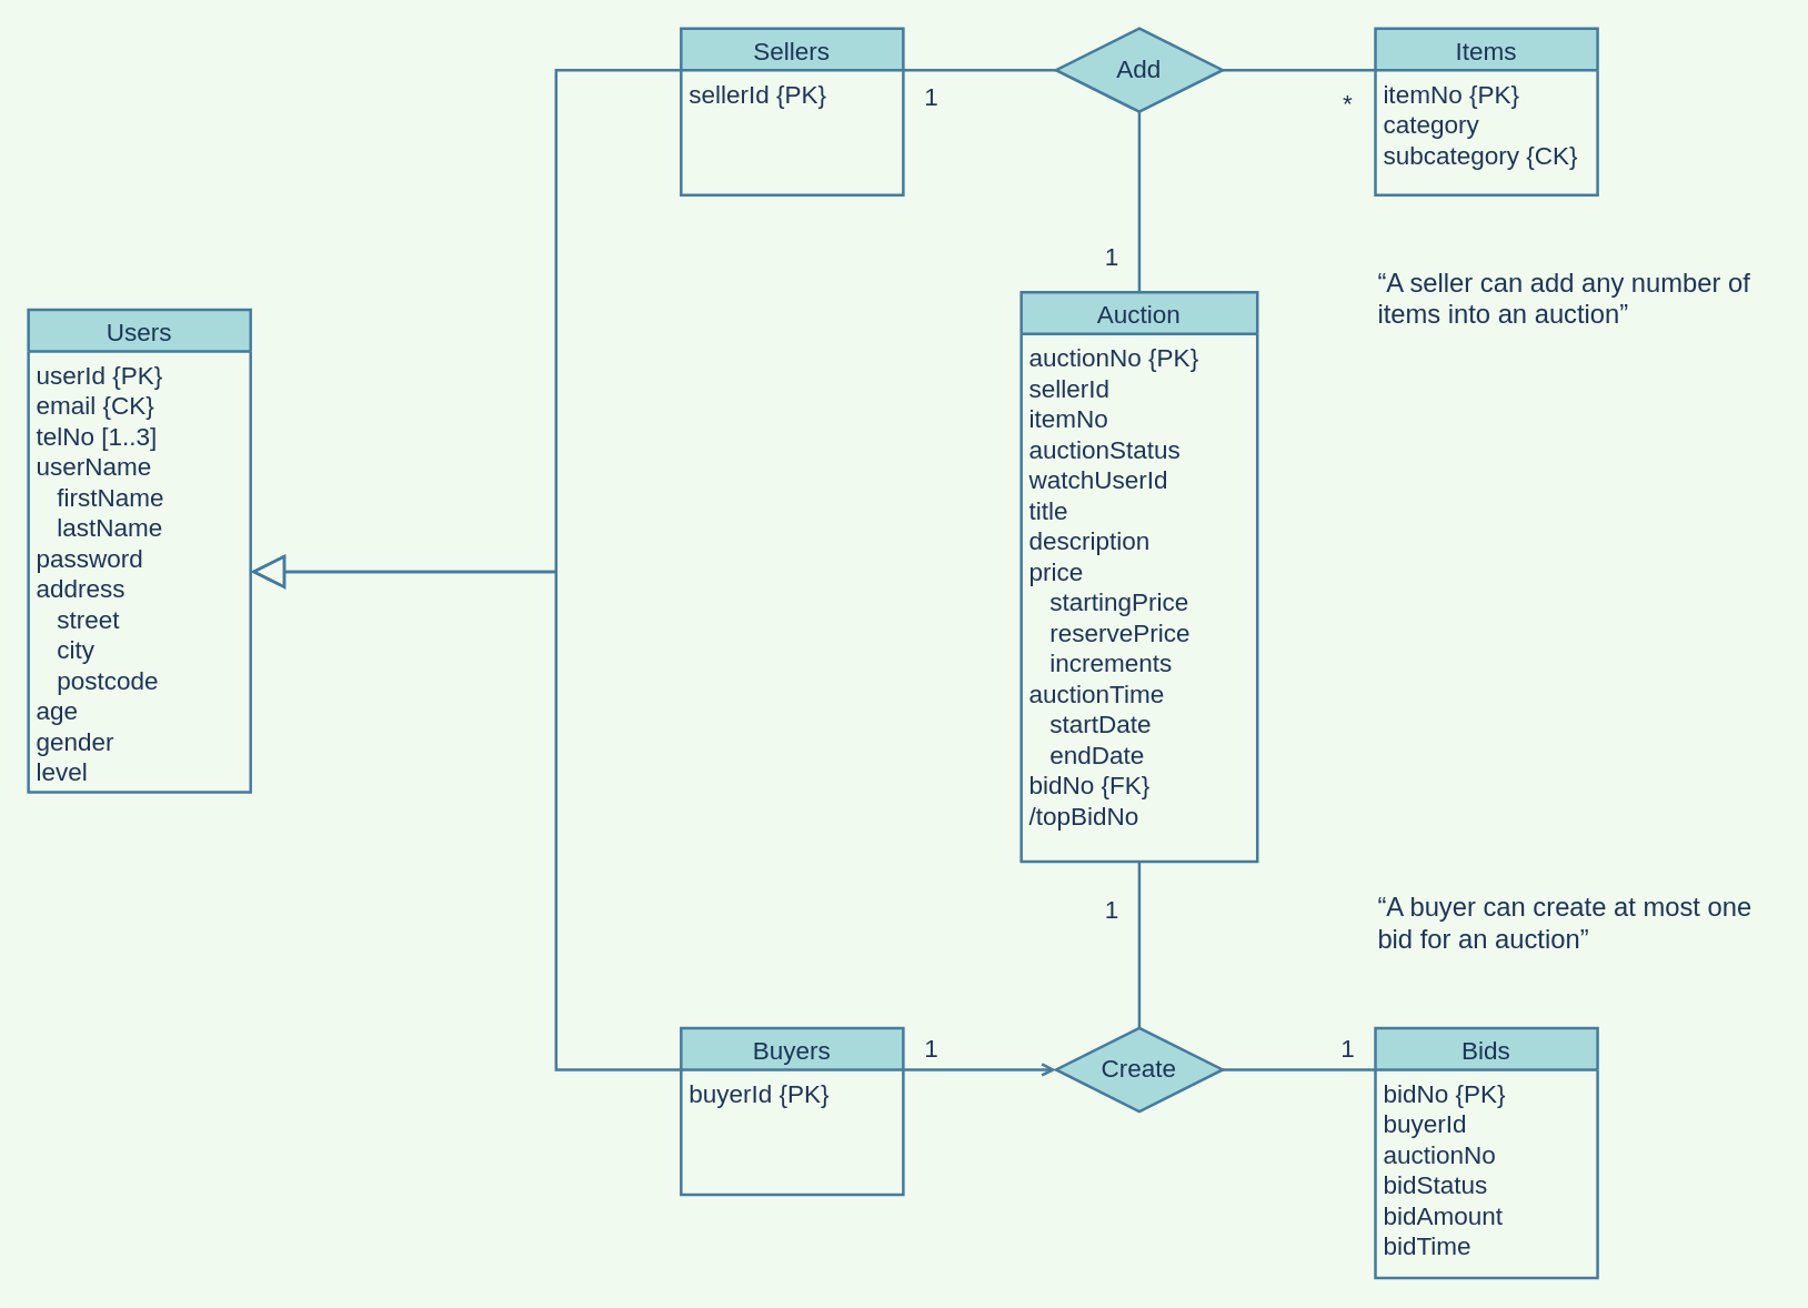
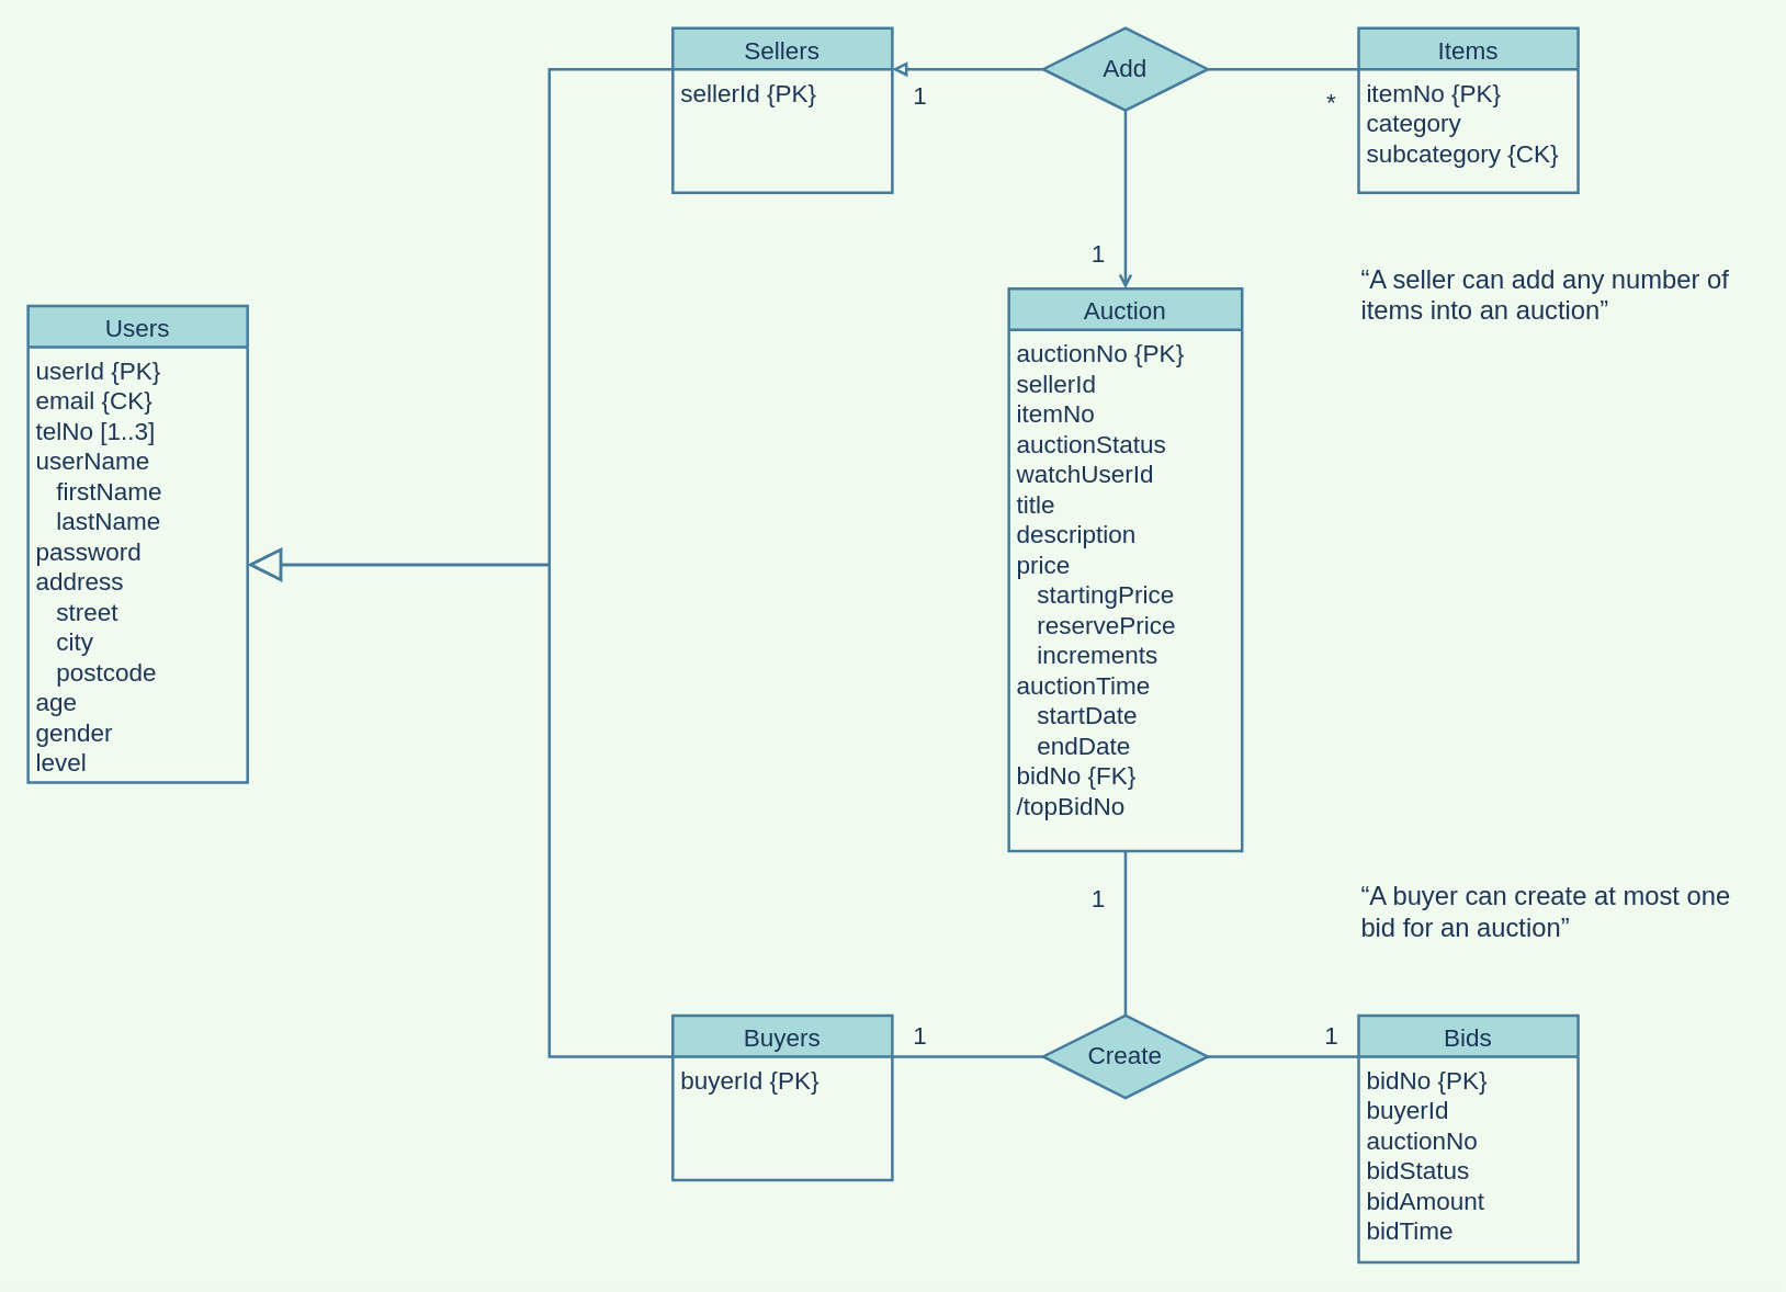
- <mxCell id="5" style="edgeStyle=none;orthogonalLoop=1;jettySize=auto;html=1;exitX=0;exitY=0.5;exitDx=0;exitDy=0;entryX=1;entryY=0;entryDx=0;entryDy=0;startArrow=none;startFill=0;endArrow=none;endFill=0;strokeWidth=2;fontSize=18;labelBackgroundColor=#F1FAEE;strokeColor=#457B9D;fontColor=#1D3557;" parent="1" source="8" target="25" edge="1"><mxGeometry relative="1" as="geometry" /></mxCell>
+ <mxCell id="5" style="edgeStyle=none;orthogonalLoop=1;jettySize=auto;html=1;exitX=0;exitY=0.5;exitDx=0;exitDy=0;entryX=1;entryY=0;entryDx=0;entryDy=0;startArrow=none;startFill=0;endArrow=block;endFill=0;strokeWidth=2;fontSize=18;labelBackgroundColor=#F1FAEE;strokeColor=#457B9D;fontColor=#1D3557;" parent="1" source="8" target="25" edge="1"><mxGeometry relative="1" as="geometry" /></mxCell>
- <mxCell id="7" style="edgeStyle=none;orthogonalLoop=1;jettySize=auto;html=1;exitX=0.5;exitY=1;exitDx=0;exitDy=0;startArrow=none;startFill=0;endArrow=none;endFill=0;strokeWidth=2;fontSize=18;entryX=0.5;entryY=0;entryDx=0;entryDy=0;labelBackgroundColor=#F1FAEE;strokeColor=#457B9D;fontColor=#1D3557;" parent="1" source="8" target="22" edge="1"><mxGeometry relative="1" as="geometry"><mxPoint x="820" y="150" as="targetPoint" /></mxGeometry></mxCell>
+ <mxCell id="7" style="edgeStyle=none;orthogonalLoop=1;jettySize=auto;html=1;exitX=0.5;exitY=1;exitDx=0;exitDy=0;startArrow=none;startFill=0;endArrow=open;endFill=0;strokeWidth=2;fontSize=18;entryX=0.5;entryY=0;entryDx=0;entryDy=0;labelBackgroundColor=#F1FAEE;strokeColor=#457B9D;fontColor=#1D3557;" parent="1" source="8" target="22" edge="1"><mxGeometry relative="1" as="geometry"><mxPoint x="820" y="150" as="targetPoint" /></mxGeometry></mxCell>
- <mxCell id="10" style="orthogonalLoop=1;jettySize=auto;html=1;exitX=1;exitY=0;exitDx=0;exitDy=0;entryX=0;entryY=0.5;entryDx=0;entryDy=0;startArrow=none;startFill=0;endArrow=open;endFill=0;strokeWidth=2;fontSize=18;labelBackgroundColor=#F1FAEE;strokeColor=#457B9D;fontColor=#1D3557;" parent="1" source="32" target="4" edge="1"><mxGeometry relative="1" as="geometry" /></mxCell>
+ <mxCell id="10" style="orthogonalLoop=1;jettySize=auto;html=1;exitX=1;exitY=0;exitDx=0;exitDy=0;entryX=0;entryY=0.5;entryDx=0;entryDy=0;startArrow=none;startFill=0;endArrow=none;endFill=0;strokeWidth=2;fontSize=18;labelBackgroundColor=#F1FAEE;strokeColor=#457B9D;fontColor=#1D3557;" parent="1" source="32" target="4" edge="1"><mxGeometry relative="1" as="geometry" /></mxCell>
